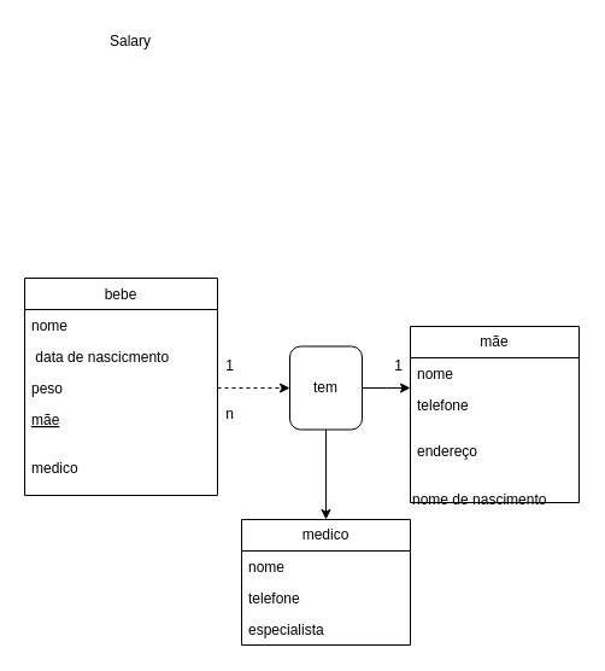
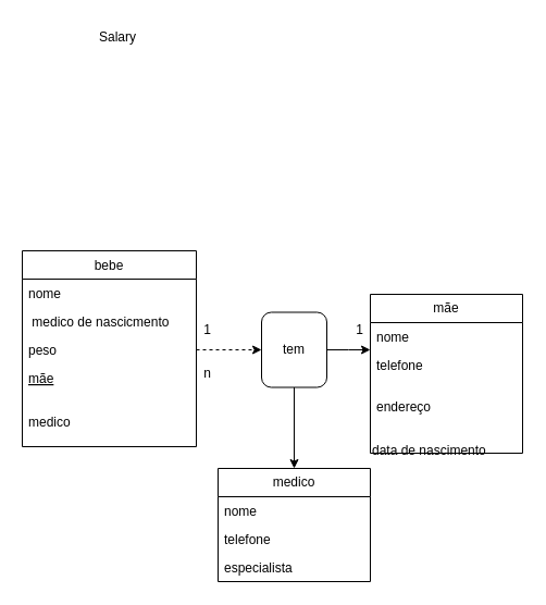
- <mxCell id="4" value=" data de nascicmento" style="text;align=left;verticalAlign=top;spacingLeft=4;spacingRight=4;overflow=hidden;rotatable=0;points=[[0,0.5],[1,0.5]];portConstraint=eastwest;rounded=0;shadow=0;html=0;" parent="2" vertex="1"><mxGeometry y="52" width="160" height="26" as="geometry" /></mxCell>
+ <mxCell id="4" value=" medico de nascicmento" style="text;align=left;verticalAlign=top;spacingLeft=4;spacingRight=4;overflow=hidden;rotatable=0;points=[[0,0.5],[1,0.5]];portConstraint=eastwest;rounded=0;shadow=0;html=0;" parent="2" vertex="1"><mxGeometry y="52" width="160" height="26" as="geometry" /></mxCell>
- <mxCell id="17" value="&lt;div&gt;&lt;br&gt;&lt;/div&gt;&lt;div&gt;nome de nascimento&lt;br&gt;&lt;/div&gt;" style="text;whiteSpace=wrap;html=1;" vertex="1" parent="13"><mxGeometry y="116" width="140" height="30" as="geometry" /></mxCell>
+ <mxCell id="17" value="&lt;div&gt;&lt;br&gt;&lt;/div&gt;&lt;div&gt;data de nascimento&lt;br&gt;&lt;/div&gt;" style="text;whiteSpace=wrap;html=1;" vertex="1" parent="13"><mxGeometry y="116" width="140" height="30" as="geometry" /></mxCell>
